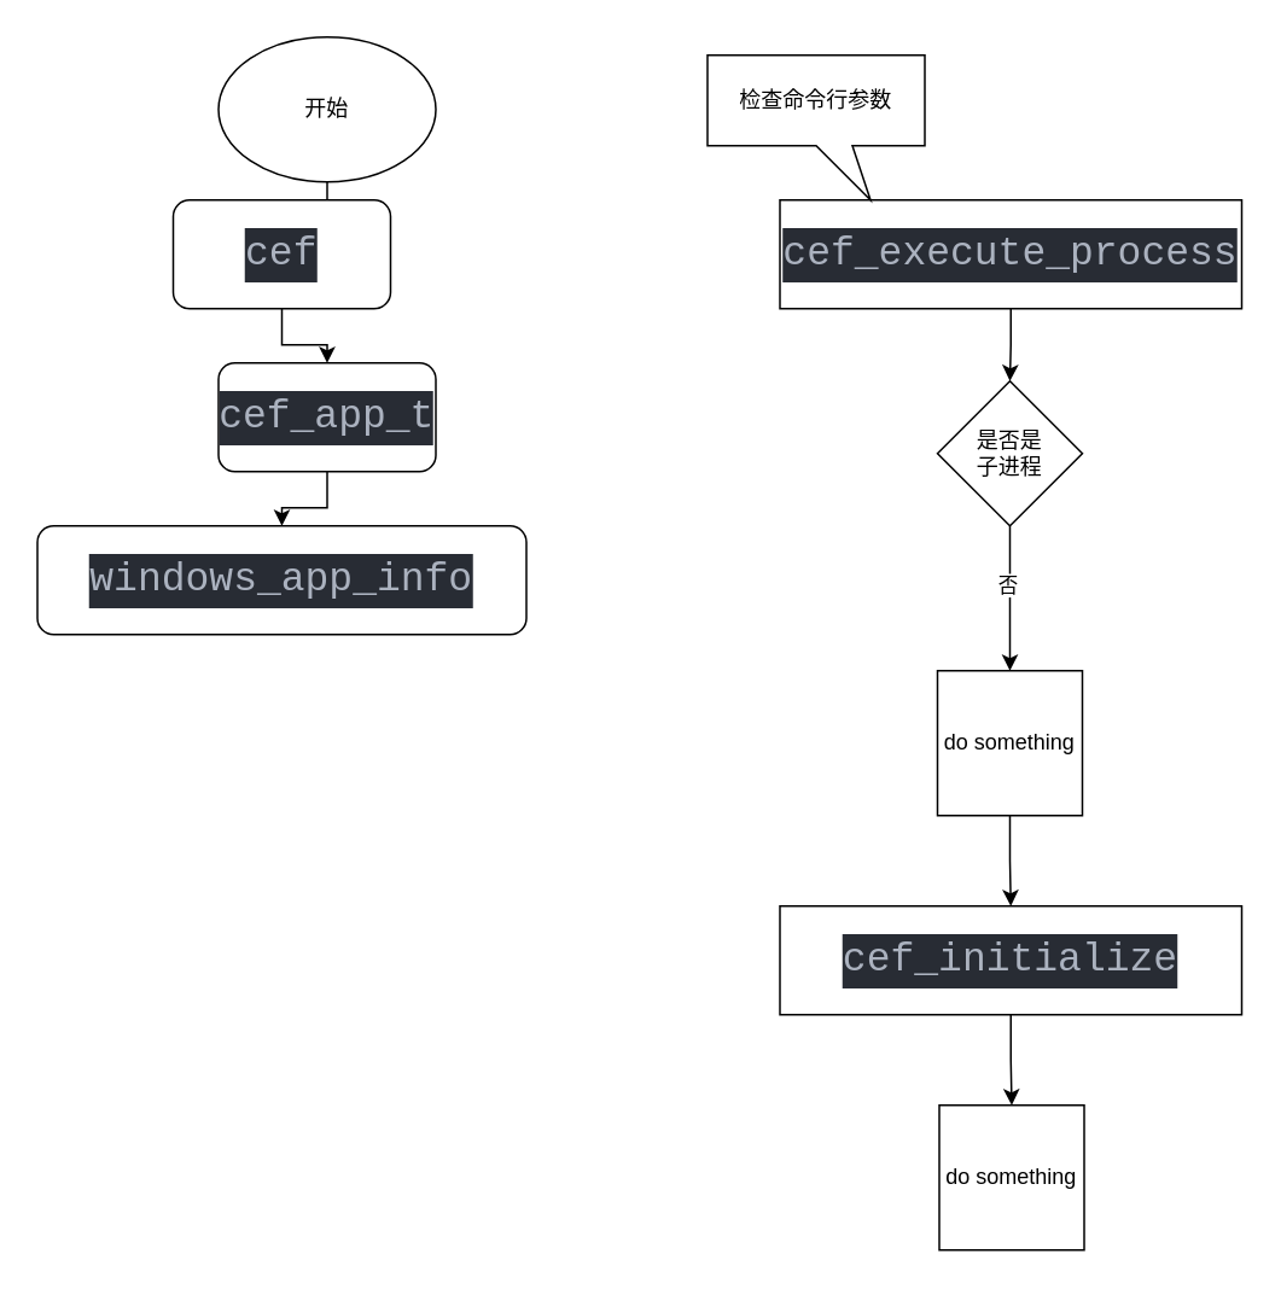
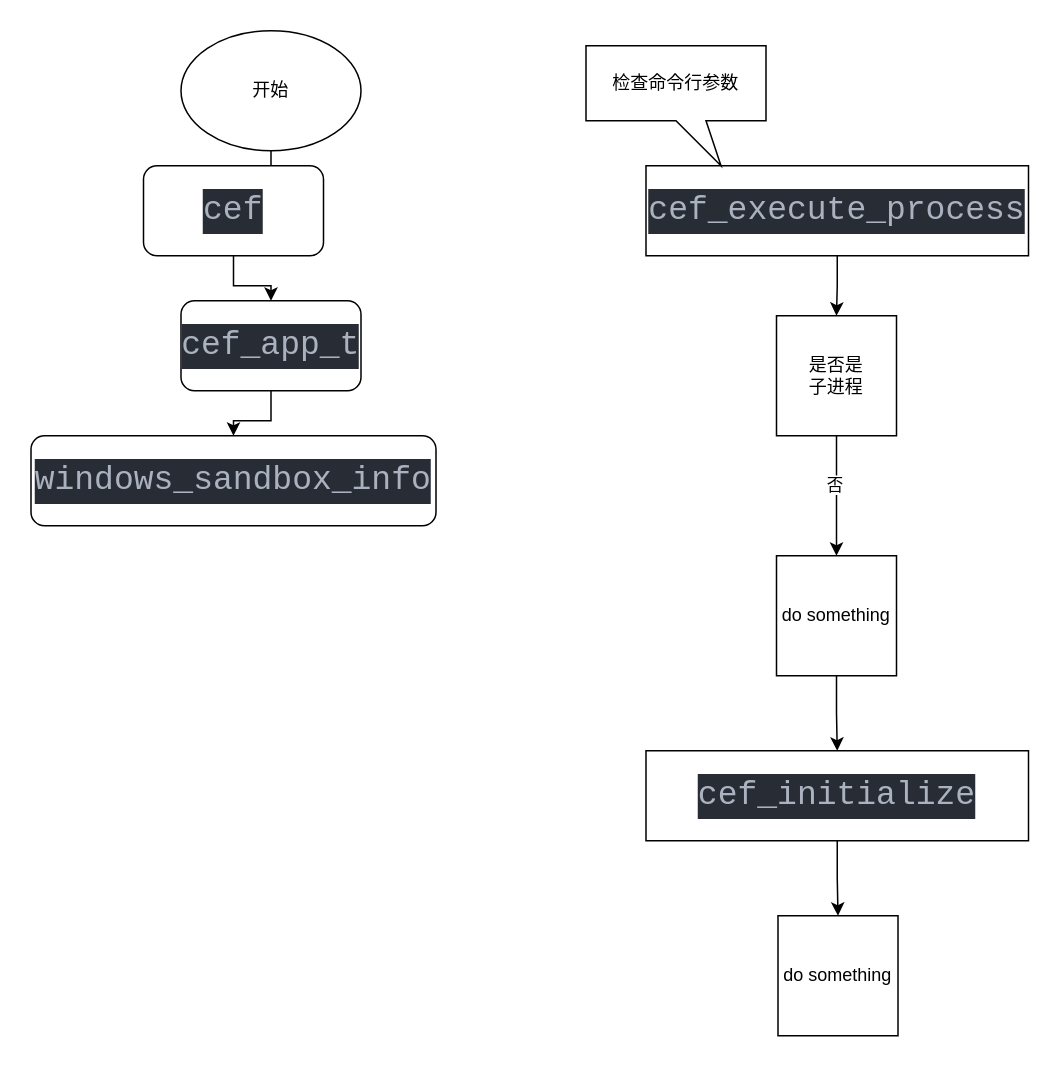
- <mxCell id="8" value="是否是&lt;br&gt;子进程" style="rhombus;whiteSpace=wrap;html=1;" vertex="1" parent="1"><mxGeometry x="517" y="210" width="80" height="80" as="geometry" /></mxCell>
+ <mxCell id="8" value="是否是&lt;br&gt;子进程" style="whiteSpace=wrap;html=1;rounded=0;" vertex="1" parent="1"><mxGeometry x="517" y="210" width="80" height="80" as="geometry" /></mxCell>
- <mxCell id="18" value="&lt;div style=&quot;color: rgb(171, 178, 191); background-color: rgb(40, 44, 52); font-family: Consolas, &amp;quot;Source Code Pro&amp;quot;, &amp;quot;Source Code Pro&amp;quot;, Consolas, &amp;quot;Courier New&amp;quot;, monospace; font-size: 22px; line-height: 30px;&quot;&gt;&lt;div style=&quot;line-height: 30px;&quot;&gt;windows_app_info&lt;/div&gt;&lt;/div&gt;" style="rounded=1;whiteSpace=wrap;html=1;" vertex="1" parent="1"><mxGeometry x="20" y="290" width="270" height="60" as="geometry" /></mxCell>
+ <mxCell id="18" value="&lt;div style=&quot;color: rgb(171, 178, 191); background-color: rgb(40, 44, 52); font-family: Consolas, &amp;quot;Source Code Pro&amp;quot;, &amp;quot;Source Code Pro&amp;quot;, Consolas, &amp;quot;Courier New&amp;quot;, monospace; font-size: 22px; line-height: 30px;&quot;&gt;&lt;div style=&quot;line-height: 30px;&quot;&gt;windows_sandbox_info&lt;/div&gt;&lt;/div&gt;" style="rounded=1;whiteSpace=wrap;html=1;" vertex="1" parent="1"><mxGeometry x="20" y="290" width="270" height="60" as="geometry" /></mxCell>
